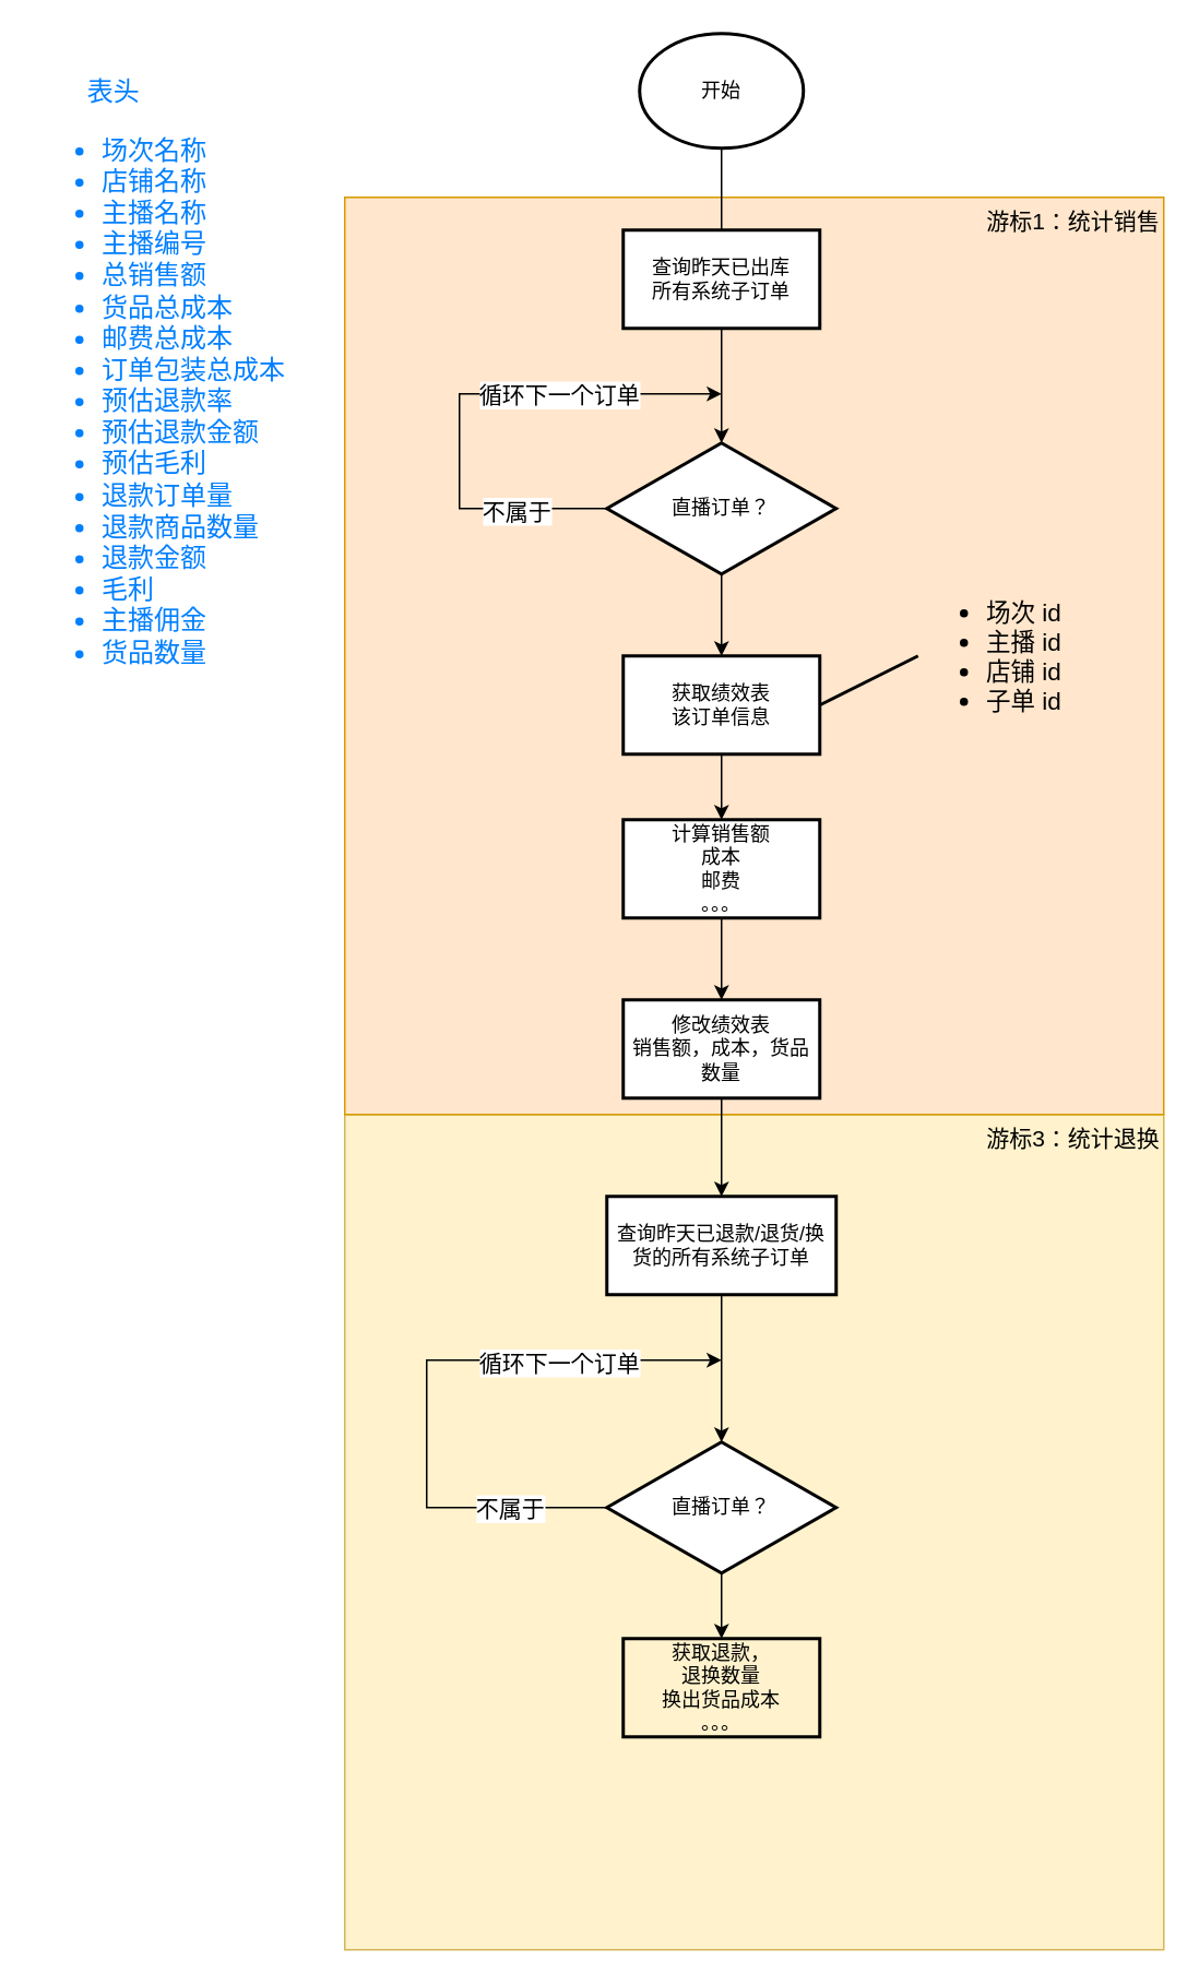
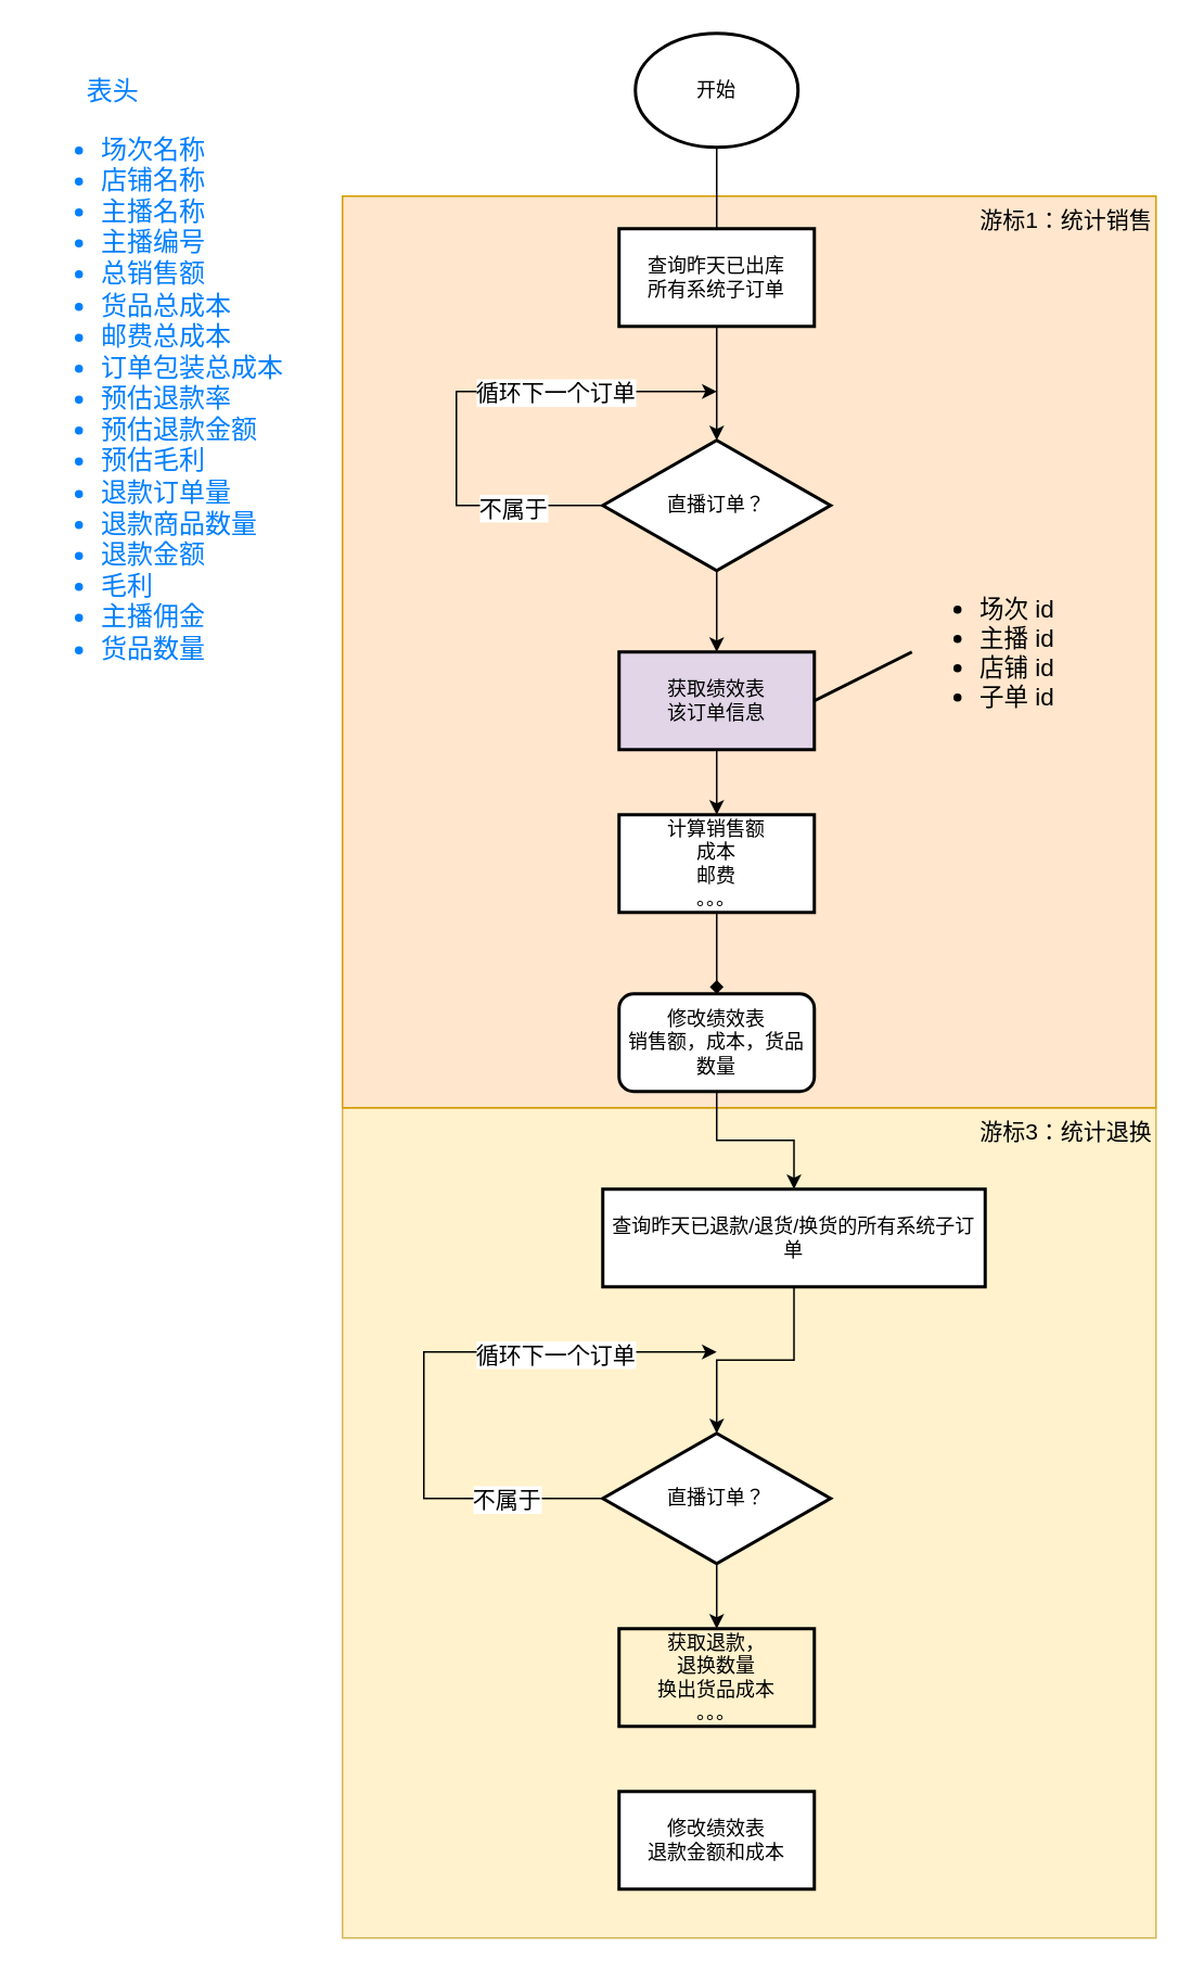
- <mxCell id="16" value="获取绩效表&lt;br&gt;该订单信息" style="whiteSpace=wrap;html=1;strokeWidth=2;" vertex="1" parent="1"><mxGeometry x="380" y="400" width="120" height="60" as="geometry" /></mxCell>
+ <mxCell id="16" value="获取绩效表&lt;br&gt;该订单信息" style="whiteSpace=wrap;html=1;strokeWidth=2;fillColor=#e1d5e7;" vertex="1" parent="1"><mxGeometry x="380" y="400" width="120" height="60" as="geometry" /></mxCell>
- <mxCell id="18" value="" style="edgeStyle=orthogonalEdgeStyle;rounded=0;orthogonalLoop=1;jettySize=auto;html=1;fontSize=14;fontColor=#000000;" edge="1" parent="1" source="19" target="28"><mxGeometry relative="1" as="geometry" /></mxCell>
+ <mxCell id="18" value="" style="edgeStyle=orthogonalEdgeStyle;rounded=0;orthogonalLoop=1;jettySize=auto;html=1;fontSize=14;fontColor=#000000;endArrow=diamond;" edge="1" parent="1" source="19" target="28"><mxGeometry relative="1" as="geometry" /></mxCell>
- <mxCell id="28" value="修改绩效表&lt;br&gt;销售额，成本，货品数量" style="whiteSpace=wrap;html=1;strokeWidth=2;" vertex="1" parent="1"><mxGeometry x="380" y="610" width="120" height="60" as="geometry" /></mxCell>
+ <mxCell id="28" value="修改绩效表&lt;br&gt;销售额，成本，货品数量" style="whiteSpace=wrap;html=1;strokeWidth=2;rounded=1;" vertex="1" parent="1"><mxGeometry x="380" y="610" width="120" height="60" as="geometry" /></mxCell>
- <mxCell id="21" value="查询昨天已退款/退货/换货的所有系统子订单" style="whiteSpace=wrap;html=1;strokeWidth=2;" vertex="1" parent="1"><mxGeometry x="370" y="730" width="140" height="60" as="geometry" /></mxCell>
+ <mxCell id="21" value="查询昨天已退款/退货/换货的所有系统子订单" style="whiteSpace=wrap;html=1;strokeWidth=2;" vertex="1" parent="1"><mxGeometry x="370" y="730" width="235" height="60" as="geometry" /></mxCell>
+ <mxCell id="30" value="修改绩效表&lt;br&gt;退款金额和成本" style="whiteSpace=wrap;html=1;strokeWidth=2;" vertex="1" parent="1"><mxGeometry x="380" y="1100" width="120" height="60" as="geometry" /></mxCell>
